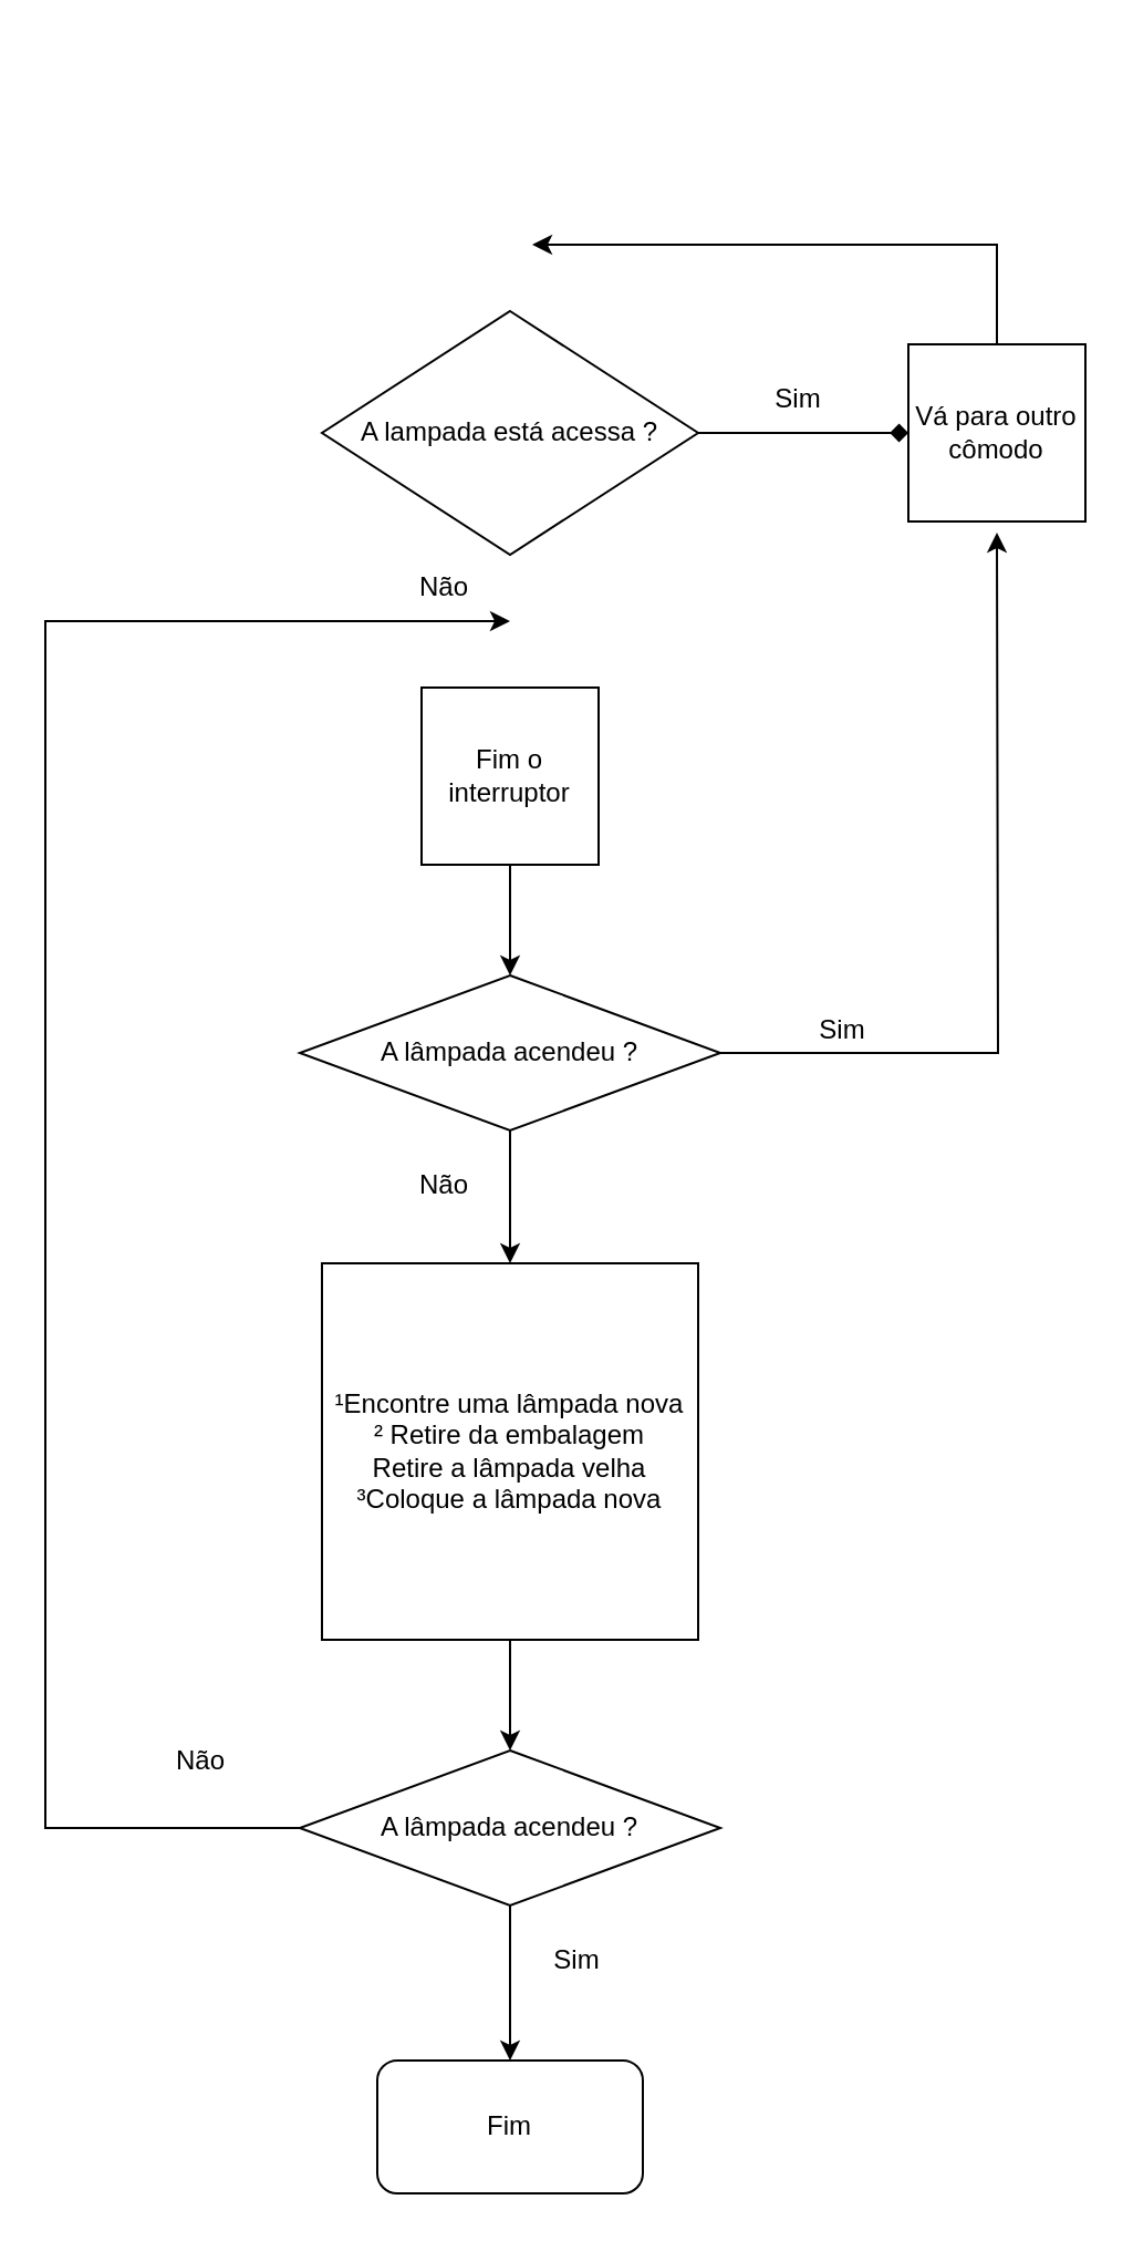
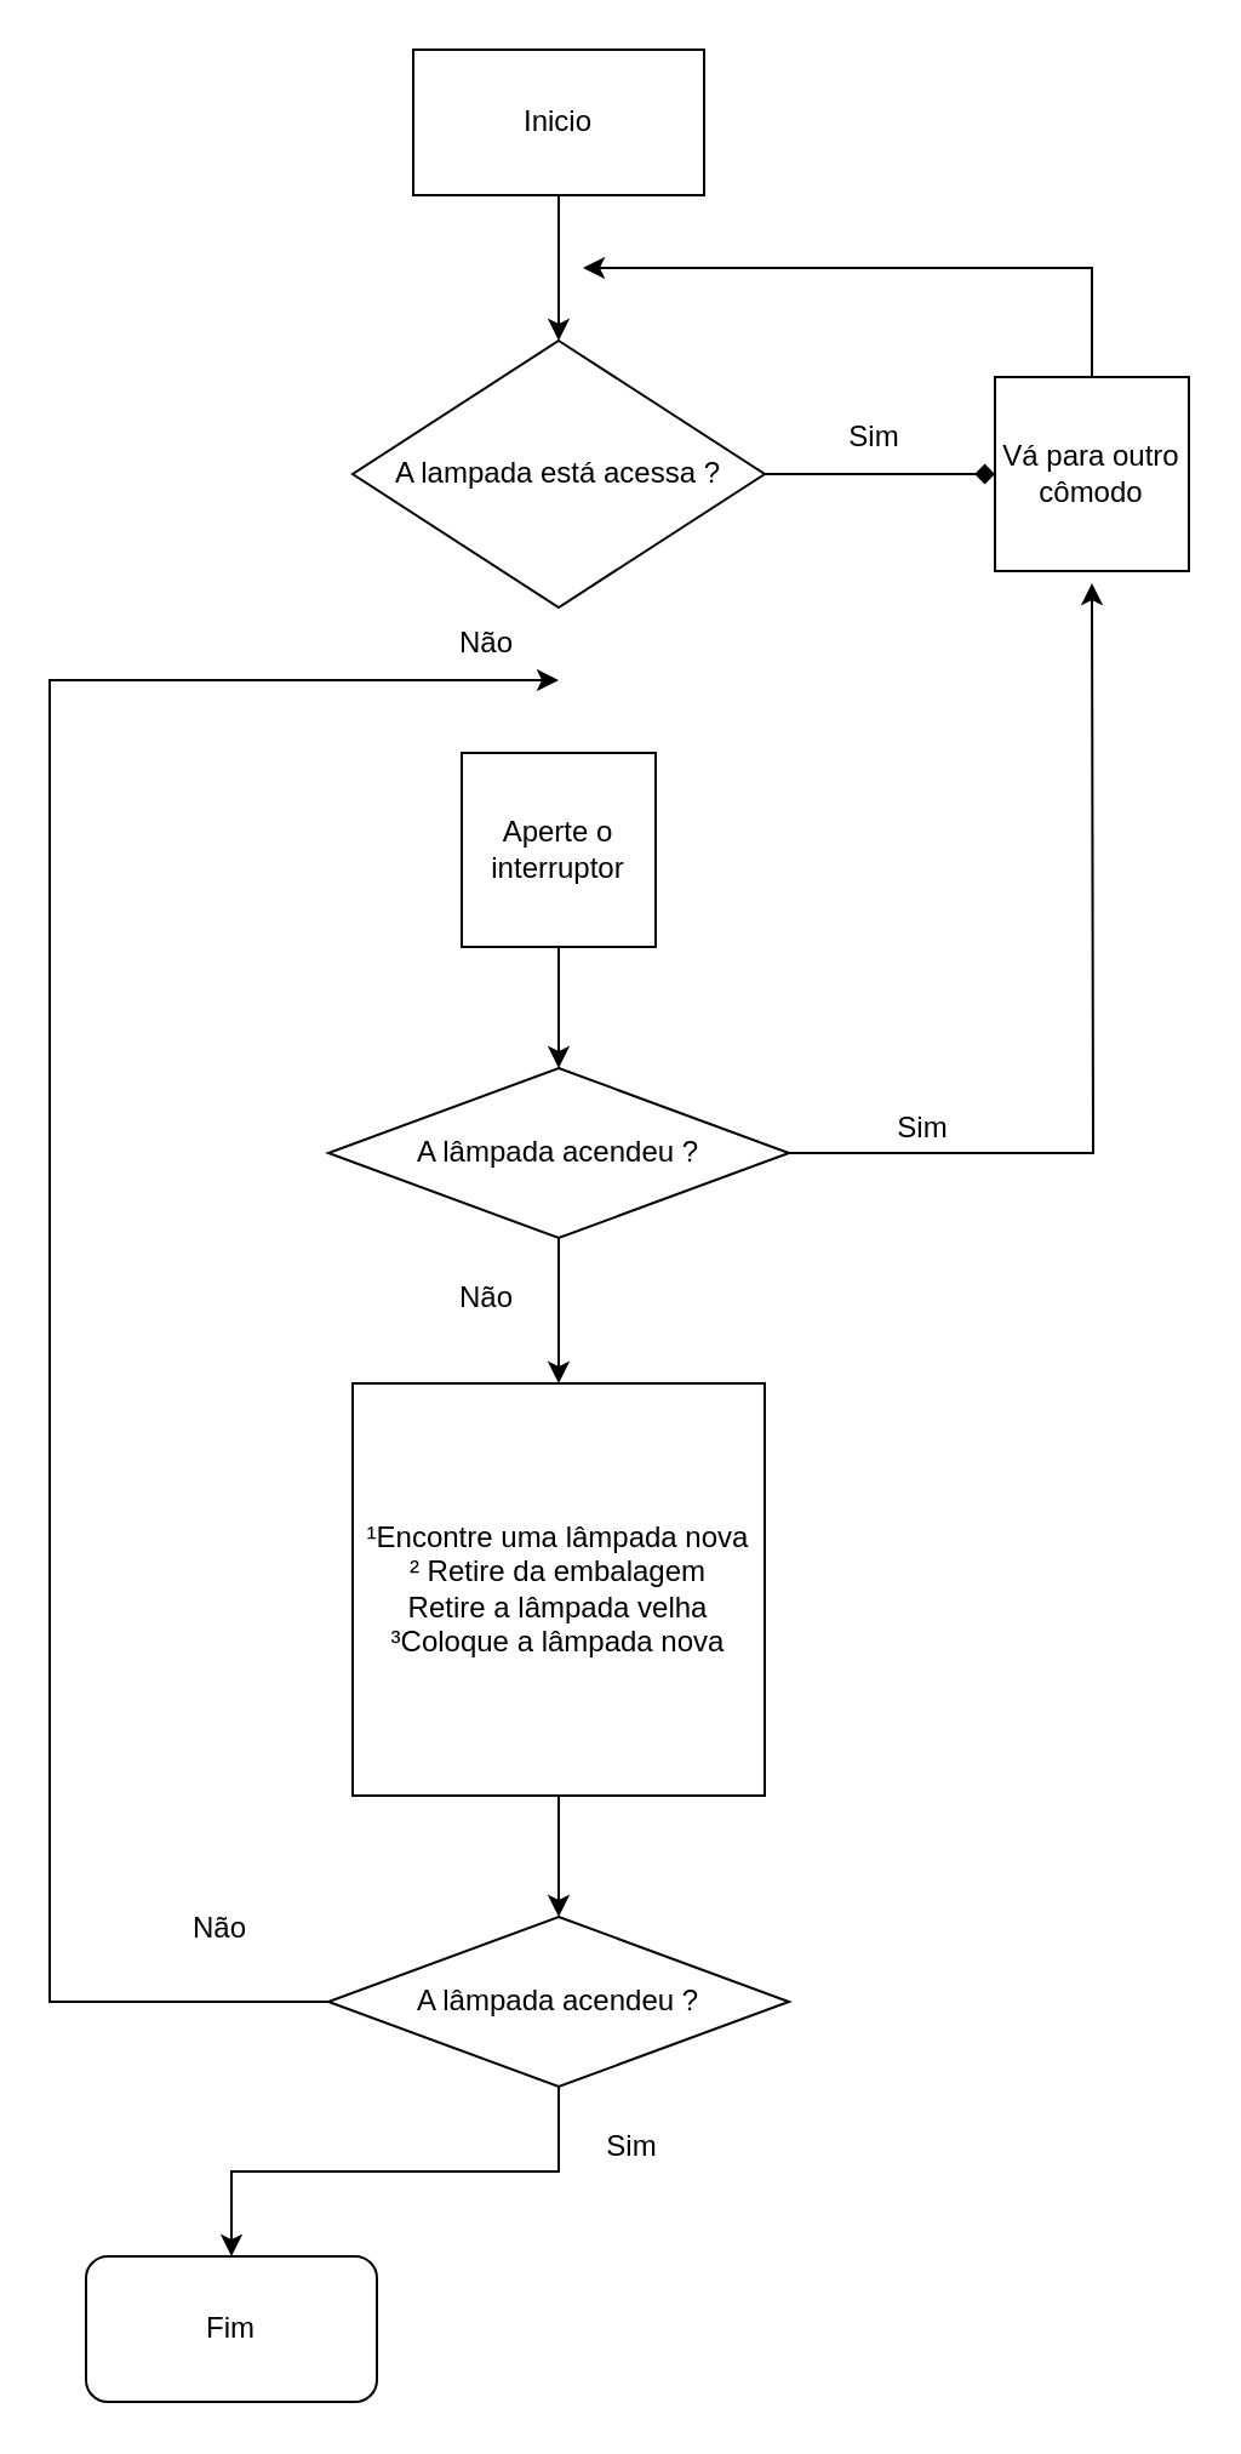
+ <mxCell id="3" value="Inicio" style="whiteSpace=wrap;html=1;" vertex="1" parent="1"><mxGeometry x="170" width="120" height="60" as="geometry" y="20" /></mxCell>
+ <mxCell id="2" style="edgeStyle=orthogonalEdgeStyle;rounded=0;orthogonalLoop=1;jettySize=auto;html=1;exitX=0.5;exitY=1;exitDx=0;exitDy=0;entryX=0.5;entryY=0;entryDx=0;entryDy=0;" edge="1" parent="1" source="3" target="5"><mxGeometry relative="1" as="geometry" /></mxCell>
- <mxCell id="11" value="Fim o interruptor" style="whiteSpace=wrap;html=1;aspect=fixed;" vertex="1" parent="1"><mxGeometry x="190" y="310" width="80" height="80" as="geometry" /></mxCell>
+ <mxCell id="11" value="Aperte o interruptor" style="whiteSpace=wrap;html=1;aspect=fixed;" vertex="1" parent="1"><mxGeometry x="190" y="310" width="80" height="80" as="geometry" /></mxCell>
- <mxCell id="22" value="Fim" style="rounded=1;whiteSpace=wrap;html=1;" vertex="1" parent="1"><mxGeometry x="170" y="930" width="120" height="60" as="geometry" /></mxCell>
+ <mxCell id="22" value="Fim" style="rounded=1;whiteSpace=wrap;html=1;" vertex="1" parent="1"><mxGeometry x="35" y="930" width="120" height="60" as="geometry" /></mxCell>
